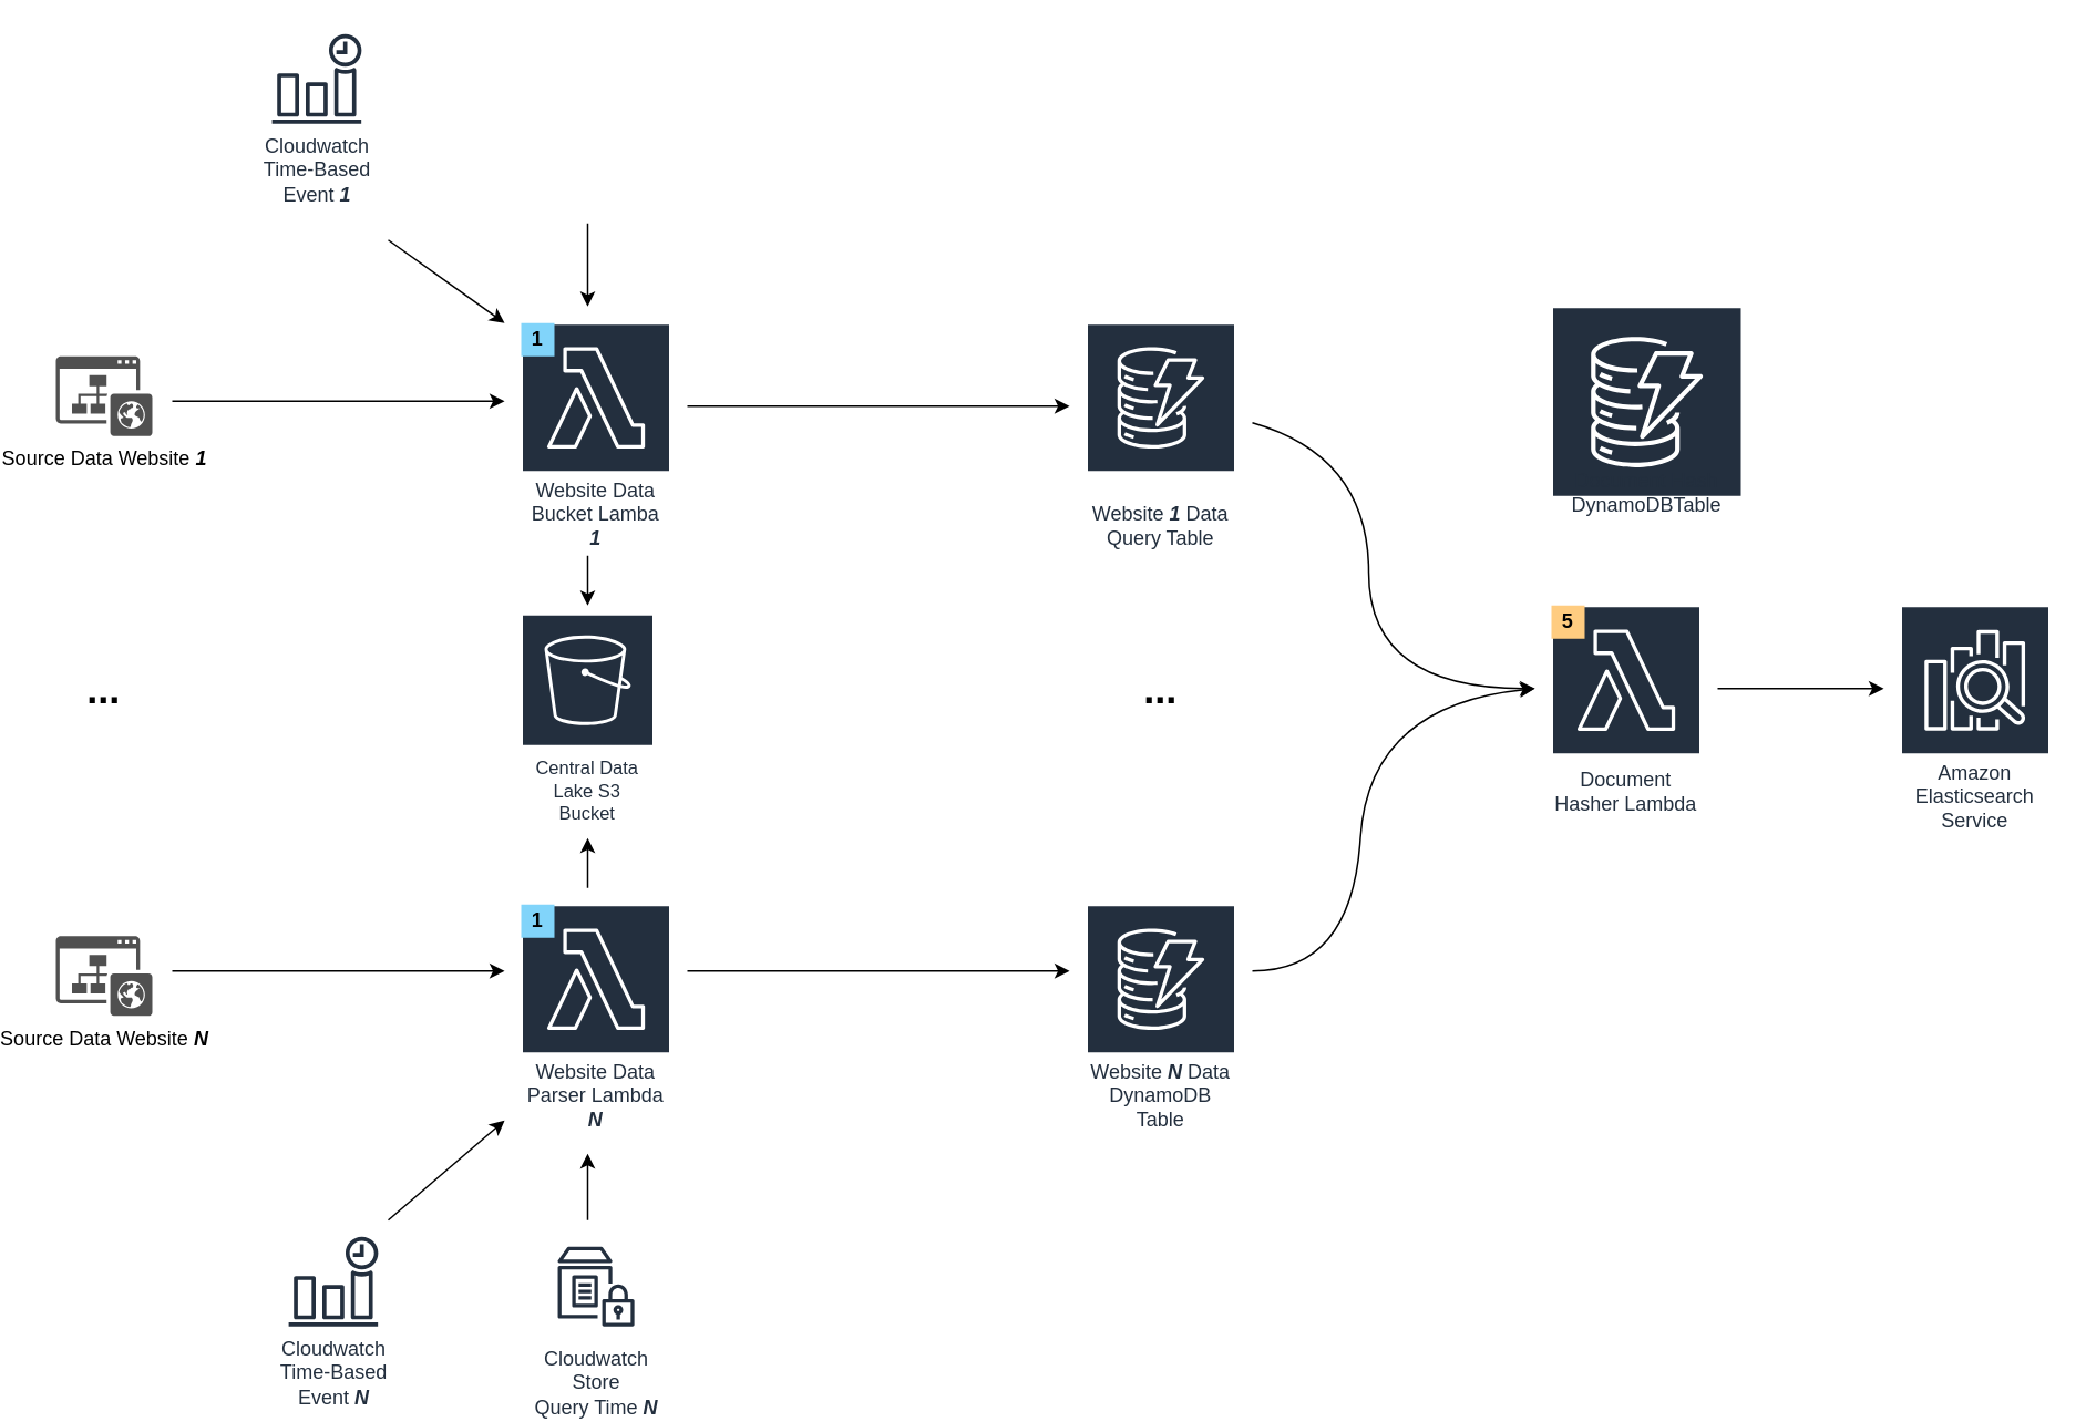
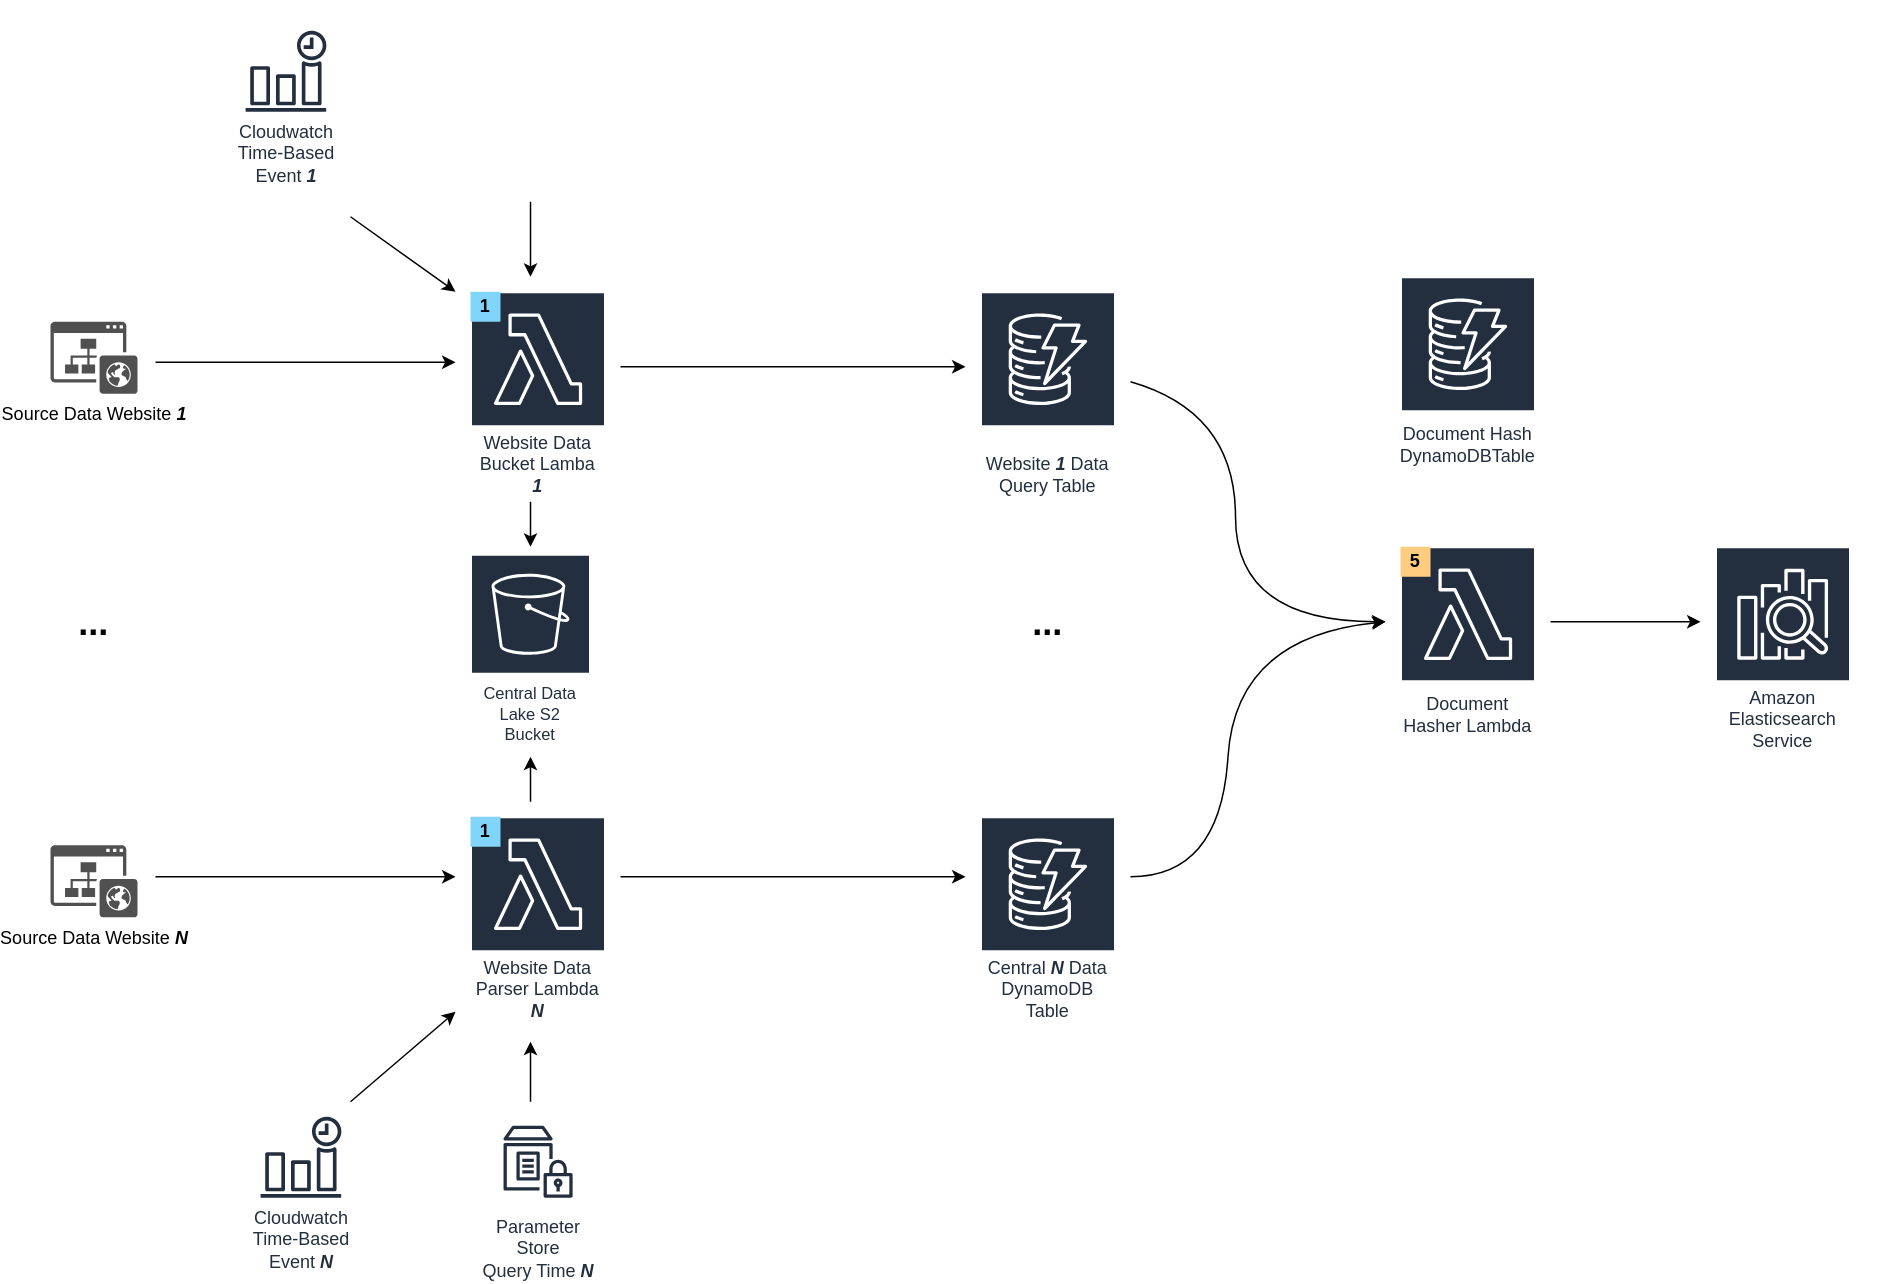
- <mxCell id="5" value="&lt;font style=&quot;font-size: 12px ; font-weight: normal&quot;&gt;Document Hash DynamoDBTable&lt;/font&gt;" style="outlineConnect=0;fontColor=#232F3E;gradientColor=none;strokeColor=#ffffff;fillColor=#232F3E;dashed=0;verticalLabelPosition=middle;verticalAlign=bottom;align=center;html=1;whiteSpace=wrap;fontSize=10;fontStyle=1;spacing=3;shape=mxgraph.aws4.productIcon;prIcon=mxgraph.aws4.dynamodb;" parent="1" vertex="1"><mxGeometry x="920" y="184" width="115" height="130" as="geometry" /></mxCell>
+ <mxCell id="5" value="&lt;font style=&quot;font-size: 12px ; font-weight: normal&quot;&gt;Document Hash DynamoDBTable&lt;/font&gt;" style="outlineConnect=0;fontColor=#232F3E;gradientColor=none;strokeColor=#ffffff;fillColor=#232F3E;dashed=0;verticalLabelPosition=middle;verticalAlign=bottom;align=center;html=1;whiteSpace=wrap;fontSize=10;fontStyle=1;spacing=3;shape=mxgraph.aws4.productIcon;prIcon=mxgraph.aws4.dynamodb;" parent="1" vertex="1"><mxGeometry x="920" y="184" width="90" height="130" as="geometry" /></mxCell>
- <mxCell id="24" value="&lt;span style=&quot;font-weight: normal&quot;&gt;&lt;font style=&quot;font-size: 11px&quot;&gt;Central Data Lake S3 Bucket&lt;/font&gt;&lt;/span&gt;" style="outlineConnect=0;fontColor=#232F3E;gradientColor=none;strokeColor=#ffffff;fillColor=#232F3E;dashed=0;verticalLabelPosition=middle;verticalAlign=bottom;align=center;html=1;whiteSpace=wrap;fontSize=10;fontStyle=1;spacing=3;shape=mxgraph.aws4.productIcon;prIcon=mxgraph.aws4.s3;" parent="1" vertex="1"><mxGeometry x="300" y="369" width="80" height="130" as="geometry" /></mxCell>
+ <mxCell id="24" value="&lt;span style=&quot;font-weight: normal&quot;&gt;&lt;font style=&quot;font-size: 11px&quot;&gt;Central Data Lake S2 Bucket&lt;/font&gt;&lt;/span&gt;" style="outlineConnect=0;fontColor=#232F3E;gradientColor=none;strokeColor=#ffffff;fillColor=#232F3E;dashed=0;verticalLabelPosition=middle;verticalAlign=bottom;align=center;html=1;whiteSpace=wrap;fontSize=10;fontStyle=1;spacing=3;shape=mxgraph.aws4.productIcon;prIcon=mxgraph.aws4.s3;" parent="1" vertex="1"><mxGeometry x="300" y="369" width="80" height="130" as="geometry" /></mxCell>
- <mxCell id="10" value="&lt;font style=&quot;font-size: 12px&quot;&gt;&lt;span style=&quot;font-weight: normal&quot;&gt;Website &lt;/span&gt;&lt;i&gt;N&lt;/i&gt;&lt;span style=&quot;font-weight: normal&quot;&gt;&amp;nbsp;Data&lt;/span&gt;&lt;br&gt;&lt;span style=&quot;font-weight: normal&quot;&gt;DynamoDB Table&lt;/span&gt;&lt;/font&gt;" style="outlineConnect=0;fontColor=#232F3E;gradientColor=none;strokeColor=#ffffff;fillColor=#232F3E;dashed=0;verticalLabelPosition=middle;verticalAlign=bottom;align=center;html=1;whiteSpace=wrap;fontSize=10;fontStyle=1;spacing=3;shape=mxgraph.aws4.productIcon;prIcon=mxgraph.aws4.dynamodb;" parent="1" vertex="1"><mxGeometry x="640" y="544" width="90" height="140" as="geometry" /></mxCell>
+ <mxCell id="10" value="&lt;font style=&quot;font-size: 12px&quot;&gt;&lt;span style=&quot;font-weight: normal&quot;&gt;Central &lt;/span&gt;&lt;i&gt;N&lt;/i&gt;&lt;span style=&quot;font-weight: normal&quot;&gt;&amp;nbsp;Data&lt;/span&gt;&lt;br&gt;&lt;span style=&quot;font-weight: normal&quot;&gt;DynamoDB Table&lt;/span&gt;&lt;/font&gt;" style="outlineConnect=0;fontColor=#232F3E;gradientColor=none;strokeColor=#ffffff;fillColor=#232F3E;dashed=0;verticalLabelPosition=middle;verticalAlign=bottom;align=center;html=1;whiteSpace=wrap;fontSize=10;fontStyle=1;spacing=3;shape=mxgraph.aws4.productIcon;prIcon=mxgraph.aws4.dynamodb;" parent="1" vertex="1"><mxGeometry x="640" y="544" width="90" height="140" as="geometry" /></mxCell>
- <mxCell id="28" value="Cloudwatch&lt;br&gt;Store&lt;br&gt;Query Time &lt;b&gt;&lt;i&gt;N&lt;/i&gt;&lt;/b&gt;" style="outlineConnect=0;fontColor=#232F3E;gradientColor=none;strokeColor=#232F3E;fillColor=#ffffff;dashed=0;verticalLabelPosition=bottom;verticalAlign=top;align=center;html=1;fontSize=12;fontStyle=0;aspect=fixed;shape=mxgraph.aws4.resourceIcon;resIcon=mxgraph.aws4.parameter_store;" parent="1" vertex="1"><mxGeometry x="315" y="744" width="60" height="60" as="geometry" /></mxCell>
+ <mxCell id="28" value="Parameter&lt;br&gt;Store&lt;br&gt;Query Time &lt;b&gt;&lt;i&gt;N&lt;/i&gt;&lt;/b&gt;" style="outlineConnect=0;fontColor=#232F3E;gradientColor=none;strokeColor=#232F3E;fillColor=#ffffff;dashed=0;verticalLabelPosition=bottom;verticalAlign=top;align=center;html=1;fontSize=12;fontStyle=0;aspect=fixed;shape=mxgraph.aws4.resourceIcon;resIcon=mxgraph.aws4.parameter_store;" parent="1" vertex="1"><mxGeometry x="315" y="744" width="60" height="60" as="geometry" /></mxCell>
